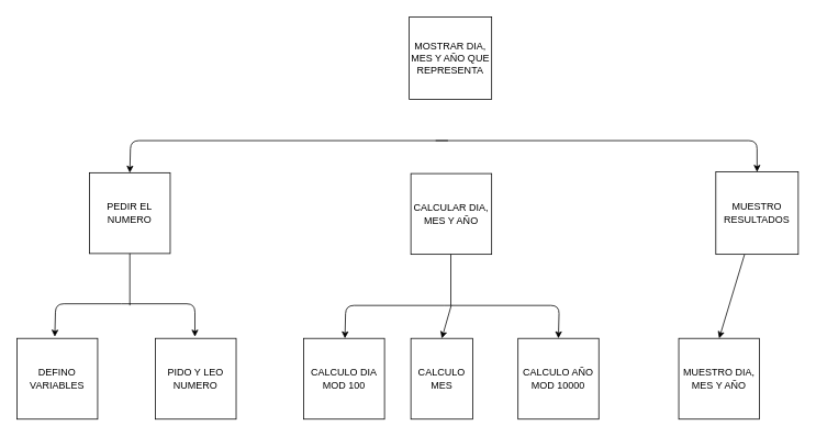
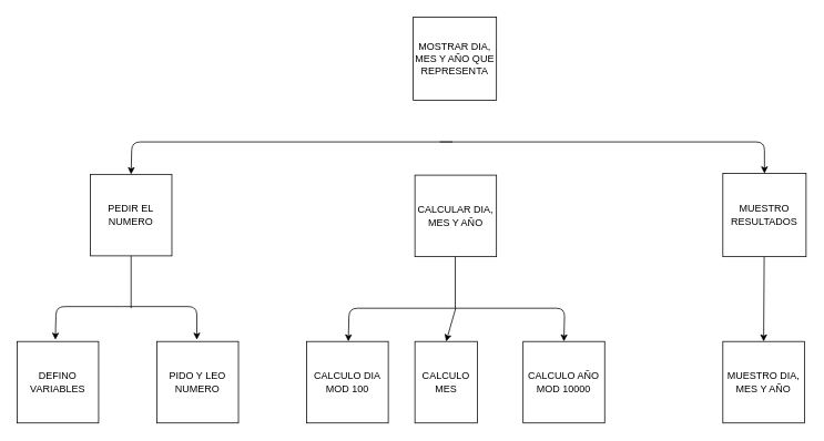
- <mxCell id="21" value="MUESTRO DIA, MES Y AÑO" style="whiteSpace=wrap;html=1;aspect=fixed;" vertex="1" parent="1"><mxGeometry x="823" y="410" width="98" height="98" as="geometry" /></mxCell>
+ <mxCell id="21" value="MUESTRO DIA, MES Y AÑO" style="whiteSpace=wrap;html=1;aspect=fixed;" vertex="1" parent="1"><mxGeometry x="868" y="410" width="98" height="98" as="geometry" /></mxCell>
